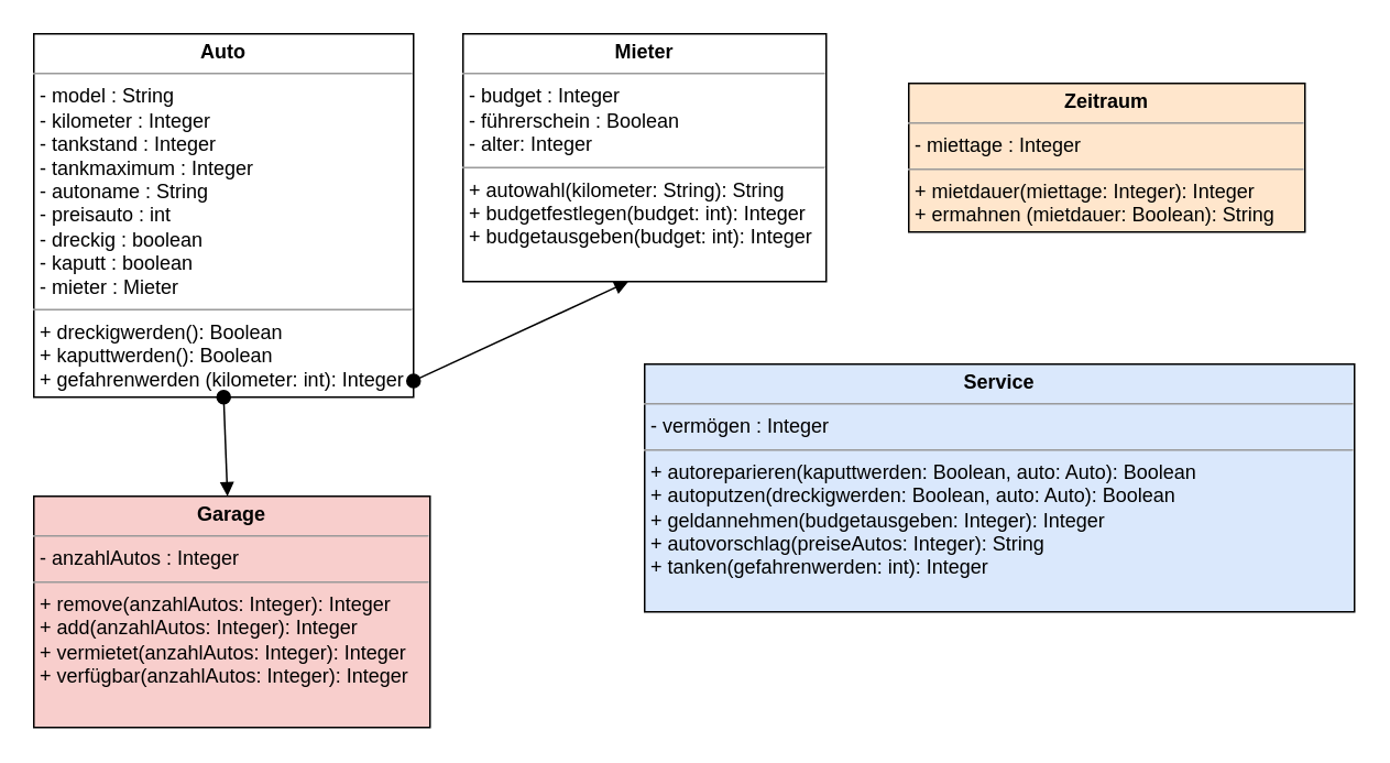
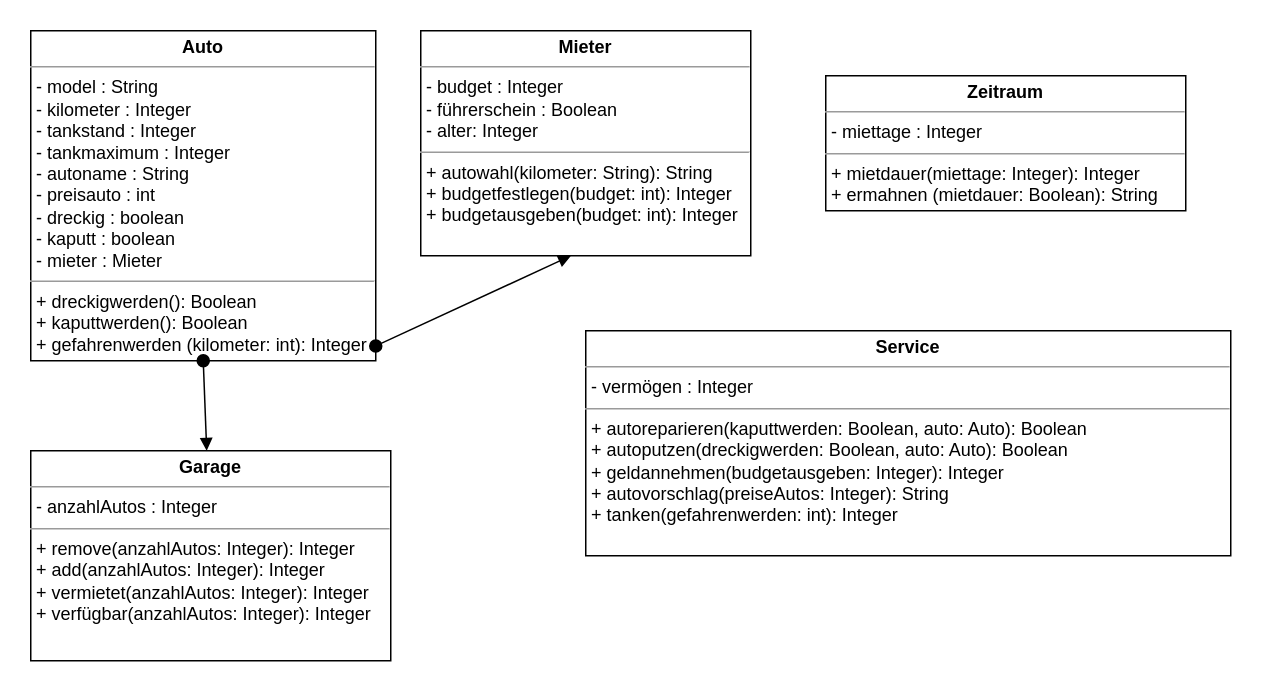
- <mxCell id="6" value="&lt;p style=&quot;margin:0px;margin-top:4px;text-align:center;&quot;&gt;&lt;b&gt;Zeitraum&lt;/b&gt;&lt;/p&gt;&lt;hr size=&quot;1&quot;&gt;&lt;p style=&quot;margin:0px;margin-left:4px;&quot;&gt;- miettage : Integer&lt;/p&gt;&lt;hr size=&quot;1&quot;&gt;&lt;p style=&quot;margin:0px;margin-left:4px;&quot;&gt;+ mietdauer(miettage: Integer): Integer&lt;/p&gt;&lt;p style=&quot;margin:0px;margin-left:4px;&quot;&gt;+ ermahnen (mietdauer: Boolean): String&lt;/p&gt;" style="verticalAlign=top;align=left;overflow=fill;fontSize=12;fontFamily=Helvetica;html=1;fillColor=#ffe6cc;" vertex="1" parent="1"><mxGeometry x="550" y="50" width="240" height="90" as="geometry" /></mxCell>
+ <mxCell id="6" value="&lt;p style=&quot;margin:0px;margin-top:4px;text-align:center;&quot;&gt;&lt;b&gt;Zeitraum&lt;/b&gt;&lt;/p&gt;&lt;hr size=&quot;1&quot;&gt;&lt;p style=&quot;margin:0px;margin-left:4px;&quot;&gt;- miettage : Integer&lt;/p&gt;&lt;hr size=&quot;1&quot;&gt;&lt;p style=&quot;margin:0px;margin-left:4px;&quot;&gt;+ mietdauer(miettage: Integer): Integer&lt;/p&gt;&lt;p style=&quot;margin:0px;margin-left:4px;&quot;&gt;+ ermahnen (mietdauer: Boolean): String&lt;/p&gt;" style="verticalAlign=top;align=left;overflow=fill;fontSize=12;fontFamily=Helvetica;html=1;" vertex="1" parent="1"><mxGeometry x="550" y="50" width="240" height="90" as="geometry" /></mxCell>
- <mxCell id="4" value="&lt;p style=&quot;margin:0px;margin-top:4px;text-align:center;&quot;&gt;&lt;b&gt;Service&lt;/b&gt;&lt;/p&gt;&lt;hr size=&quot;1&quot;&gt;&lt;p style=&quot;margin:0px;margin-left:4px;&quot;&gt;- vermögen : Integer&lt;/p&gt;&lt;hr size=&quot;1&quot;&gt;&lt;p style=&quot;border-color: var(--border-color); margin: 0px 0px 0px 4px;&quot;&gt;+ autoreparieren(kaputtwerden: Boolean, auto: Auto): Boolean&lt;br style=&quot;border-color: var(--border-color);&quot;&gt;+ autoputzen(dreckigwerden: Boolean, auto: Auto): Boolean&lt;/p&gt;&lt;p style=&quot;border-color: var(--border-color); margin: 0px 0px 0px 4px;&quot;&gt;+ geldannehmen(budgetausgeben: Integer): Integer&lt;/p&gt;&lt;p style=&quot;border-color: var(--border-color); margin: 0px 0px 0px 4px;&quot;&gt;+ autovorschlag(preiseAutos: Integer): String&amp;nbsp;&lt;/p&gt;&lt;p style=&quot;border-color: var(--border-color); margin: 0px 0px 0px 4px;&quot;&gt;+ tanken(gefahrenwerden: int): Integer&lt;/p&gt;&lt;p style=&quot;margin:0px;margin-left:4px;&quot;&gt;&lt;br&gt;&lt;/p&gt;" style="verticalAlign=top;align=left;overflow=fill;fontSize=12;fontFamily=Helvetica;html=1;fillColor=#dae8fc;" vertex="1" parent="1"><mxGeometry x="390" y="220" width="430" height="150" as="geometry" /></mxCell>
+ <mxCell id="4" value="&lt;p style=&quot;margin:0px;margin-top:4px;text-align:center;&quot;&gt;&lt;b&gt;Service&lt;/b&gt;&lt;/p&gt;&lt;hr size=&quot;1&quot;&gt;&lt;p style=&quot;margin:0px;margin-left:4px;&quot;&gt;- vermögen : Integer&lt;/p&gt;&lt;hr size=&quot;1&quot;&gt;&lt;p style=&quot;border-color: var(--border-color); margin: 0px 0px 0px 4px;&quot;&gt;+ autoreparieren(kaputtwerden: Boolean, auto: Auto): Boolean&lt;br style=&quot;border-color: var(--border-color);&quot;&gt;+ autoputzen(dreckigwerden: Boolean, auto: Auto): Boolean&lt;/p&gt;&lt;p style=&quot;border-color: var(--border-color); margin: 0px 0px 0px 4px;&quot;&gt;+ geldannehmen(budgetausgeben: Integer): Integer&lt;/p&gt;&lt;p style=&quot;border-color: var(--border-color); margin: 0px 0px 0px 4px;&quot;&gt;+ autovorschlag(preiseAutos: Integer): String&amp;nbsp;&lt;/p&gt;&lt;p style=&quot;border-color: var(--border-color); margin: 0px 0px 0px 4px;&quot;&gt;+ tanken(gefahrenwerden: int): Integer&lt;/p&gt;&lt;p style=&quot;margin:0px;margin-left:4px;&quot;&gt;&lt;br&gt;&lt;/p&gt;" style="verticalAlign=top;align=left;overflow=fill;fontSize=12;fontFamily=Helvetica;html=1;" vertex="1" parent="1"><mxGeometry x="390" y="220" width="430" height="150" as="geometry" /></mxCell>
- <mxCell id="5" value="&lt;p style=&quot;margin:0px;margin-top:4px;text-align:center;&quot;&gt;&lt;b&gt;Garage&lt;/b&gt;&lt;/p&gt;&lt;hr size=&quot;1&quot;&gt;&lt;p style=&quot;margin:0px;margin-left:4px;&quot;&gt;- anzahlAutos : Integer&lt;br&gt;&lt;/p&gt;&lt;hr size=&quot;1&quot;&gt;&lt;p style=&quot;margin:0px;margin-left:4px;&quot;&gt;+ remove(anzahlAutos: Integer): Integer&lt;br&gt;+ add(anzahlAutos: Integer): Integer&lt;/p&gt;&lt;p style=&quot;margin:0px;margin-left:4px;&quot;&gt;+ vermietet(anzahlAutos: Integer): Integer&lt;/p&gt;&lt;p style=&quot;margin:0px;margin-left:4px;&quot;&gt;+ verfügbar(anzahlAutos: Integer): Integer&lt;/p&gt;" style="verticalAlign=top;align=left;overflow=fill;fontSize=12;fontFamily=Helvetica;html=1;fillColor=#f8cecc;" vertex="1" parent="1"><mxGeometry x="20" y="300" width="240" height="140" as="geometry" /></mxCell>
+ <mxCell id="5" value="&lt;p style=&quot;margin:0px;margin-top:4px;text-align:center;&quot;&gt;&lt;b&gt;Garage&lt;/b&gt;&lt;/p&gt;&lt;hr size=&quot;1&quot;&gt;&lt;p style=&quot;margin:0px;margin-left:4px;&quot;&gt;- anzahlAutos : Integer&lt;br&gt;&lt;/p&gt;&lt;hr size=&quot;1&quot;&gt;&lt;p style=&quot;margin:0px;margin-left:4px;&quot;&gt;+ remove(anzahlAutos: Integer): Integer&lt;br&gt;+ add(anzahlAutos: Integer): Integer&lt;/p&gt;&lt;p style=&quot;margin:0px;margin-left:4px;&quot;&gt;+ vermietet(anzahlAutos: Integer): Integer&lt;/p&gt;&lt;p style=&quot;margin:0px;margin-left:4px;&quot;&gt;+ verfügbar(anzahlAutos: Integer): Integer&lt;/p&gt;" style="verticalAlign=top;align=left;overflow=fill;fontSize=12;fontFamily=Helvetica;html=1;" vertex="1" parent="1"><mxGeometry x="20" y="300" width="240" height="140" as="geometry" /></mxCell>
